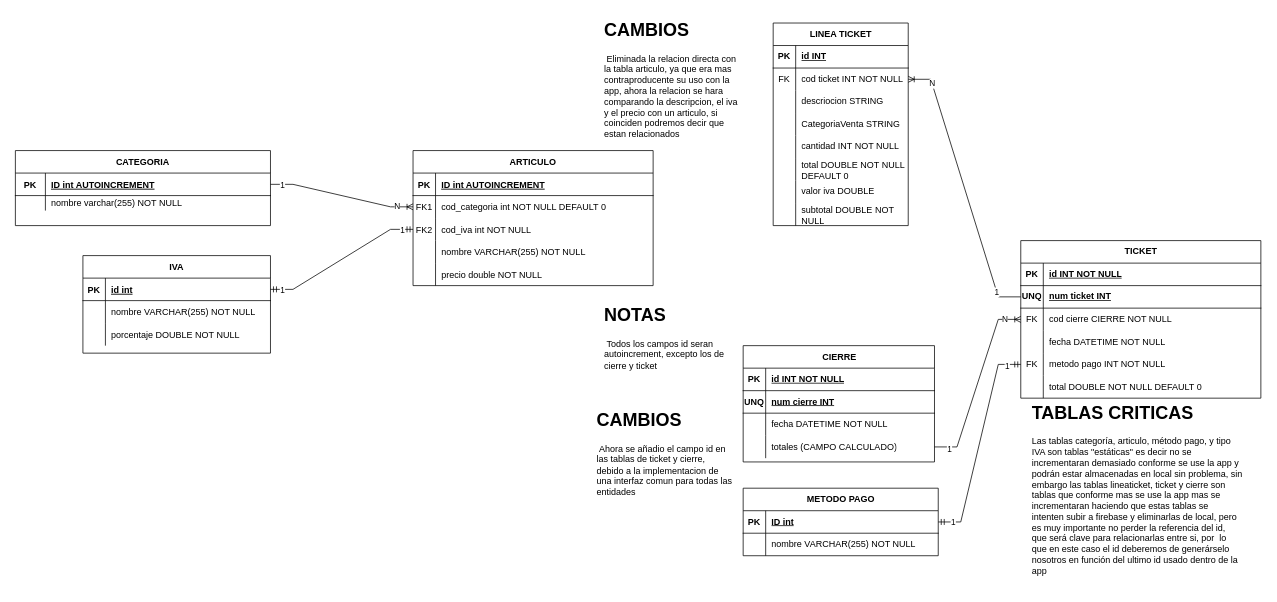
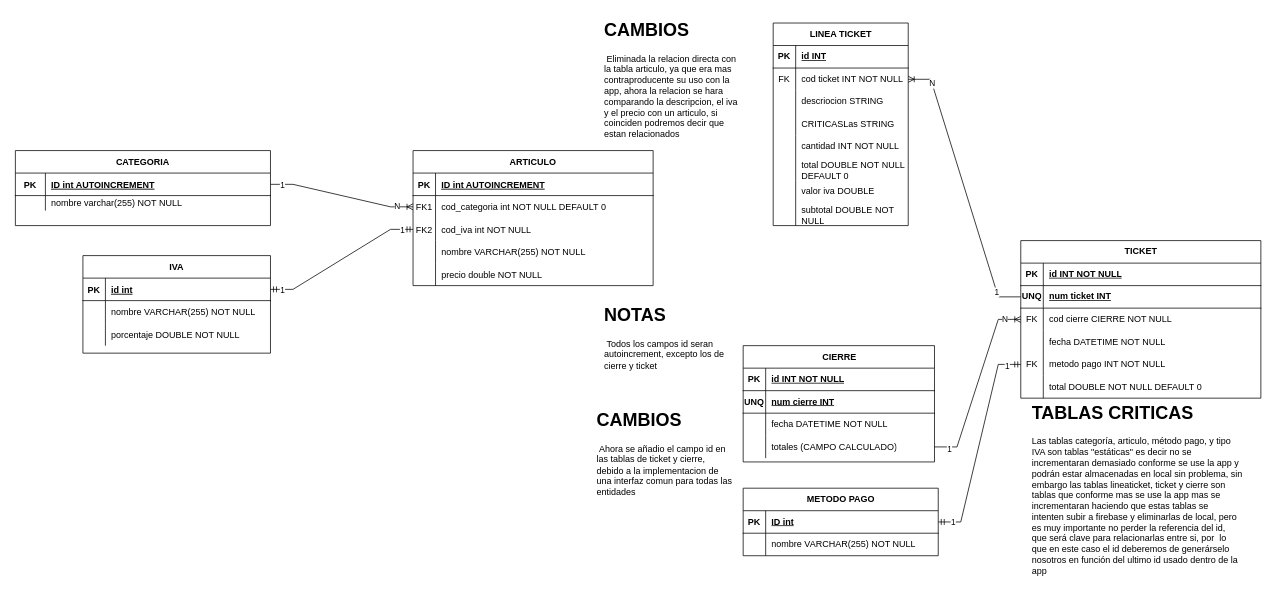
- <mxCell id="62" value="CategoriaVenta STRING" style="shape=partialRectangle;connectable=0;fillColor=none;top=0;left=0;bottom=0;right=0;align=left;spacingLeft=6;overflow=hidden;whiteSpace=wrap;html=1;" parent="60" vertex="1"><mxGeometry x="30" width="150" height="30" as="geometry"><mxRectangle width="150" height="30" as="alternateBounds" /></mxGeometry></mxCell>
+ <mxCell id="62" value="CRITICASLas STRING" style="shape=partialRectangle;connectable=0;fillColor=none;top=0;left=0;bottom=0;right=0;align=left;spacingLeft=6;overflow=hidden;whiteSpace=wrap;html=1;" parent="60" vertex="1"><mxGeometry x="30" width="150" height="30" as="geometry"><mxRectangle width="150" height="30" as="alternateBounds" /></mxGeometry></mxCell>
